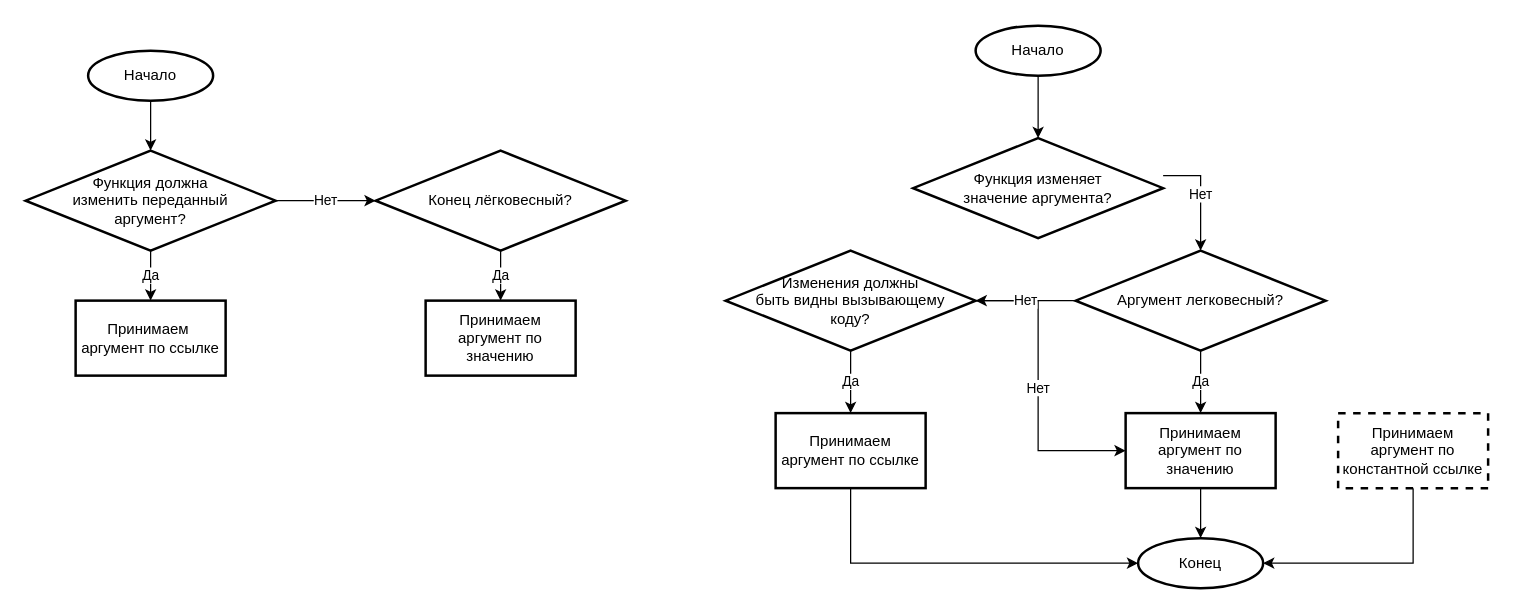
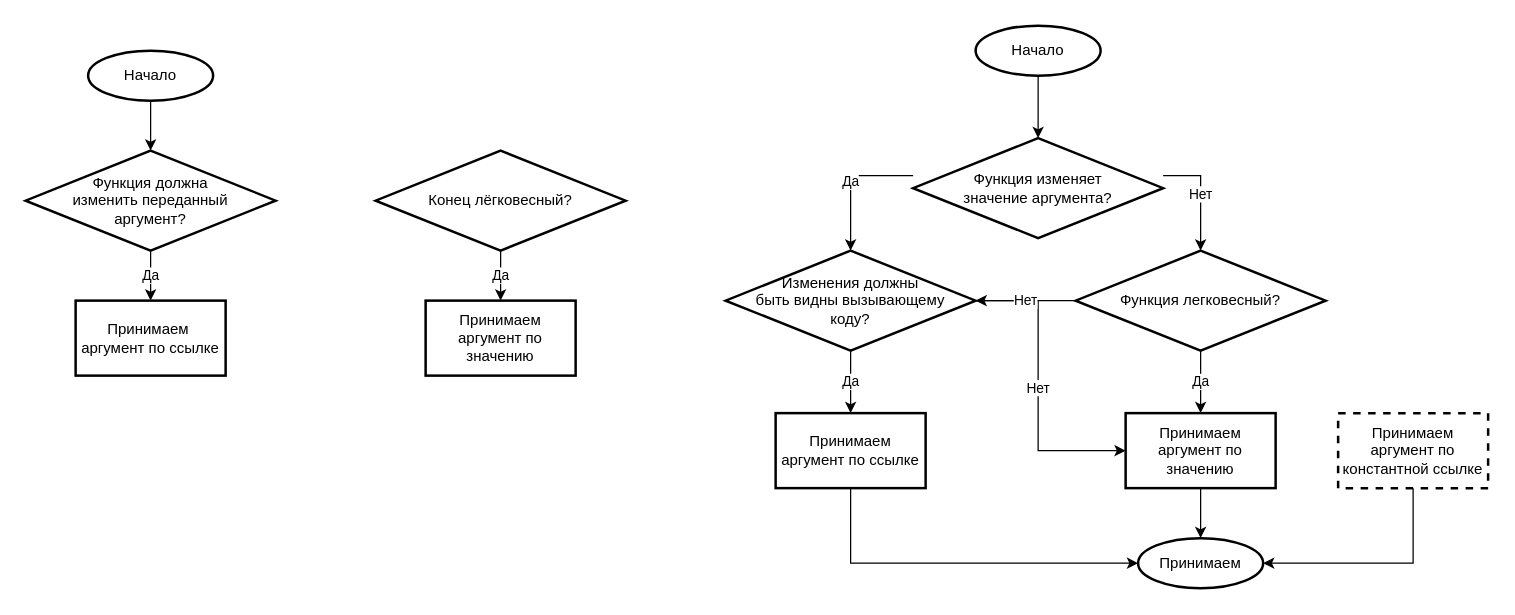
+ <mxCell id="11" value="Да" style="edgeStyle=orthogonalEdgeStyle;rounded=0;orthogonalLoop=1;jettySize=auto;html=1;" edge="1" parent="1" source="13" target="16"><mxGeometry relative="1" as="geometry"><Array as="points"><mxPoint x="680" y="140" /></Array></mxGeometry></mxCell>
- <mxCell id="3" value="Нет" style="edgeStyle=orthogonalEdgeStyle;rounded=0;orthogonalLoop=1;jettySize=auto;html=1;" edge="1" parent="1" source="4" target="9"><mxGeometry relative="1" as="geometry" /></mxCell>
- <mxCell id="19" value="Аргумент легковесный?" style="strokeWidth=2;html=1;shape=mxgraph.flowchart.decision;whiteSpace=wrap;" vertex="1" parent="1"><mxGeometry x="860" y="200" width="200" height="80" as="geometry" /></mxCell>
+ <mxCell id="19" value="Функция легковесный?" style="strokeWidth=2;html=1;shape=mxgraph.flowchart.decision;whiteSpace=wrap;" vertex="1" parent="1"><mxGeometry x="860" y="200" width="200" height="80" as="geometry" /></mxCell>
- <mxCell id="28" value="Конец" style="strokeWidth=2;html=1;shape=mxgraph.flowchart.start_1;whiteSpace=wrap;" vertex="1" parent="1"><mxGeometry x="910" y="430" width="100" height="40" as="geometry" /></mxCell>
+ <mxCell id="28" value="Принимаем" style="strokeWidth=2;html=1;shape=mxgraph.flowchart.start_1;whiteSpace=wrap;" vertex="1" parent="1"><mxGeometry x="910" y="430" width="100" height="40" as="geometry" /></mxCell>
